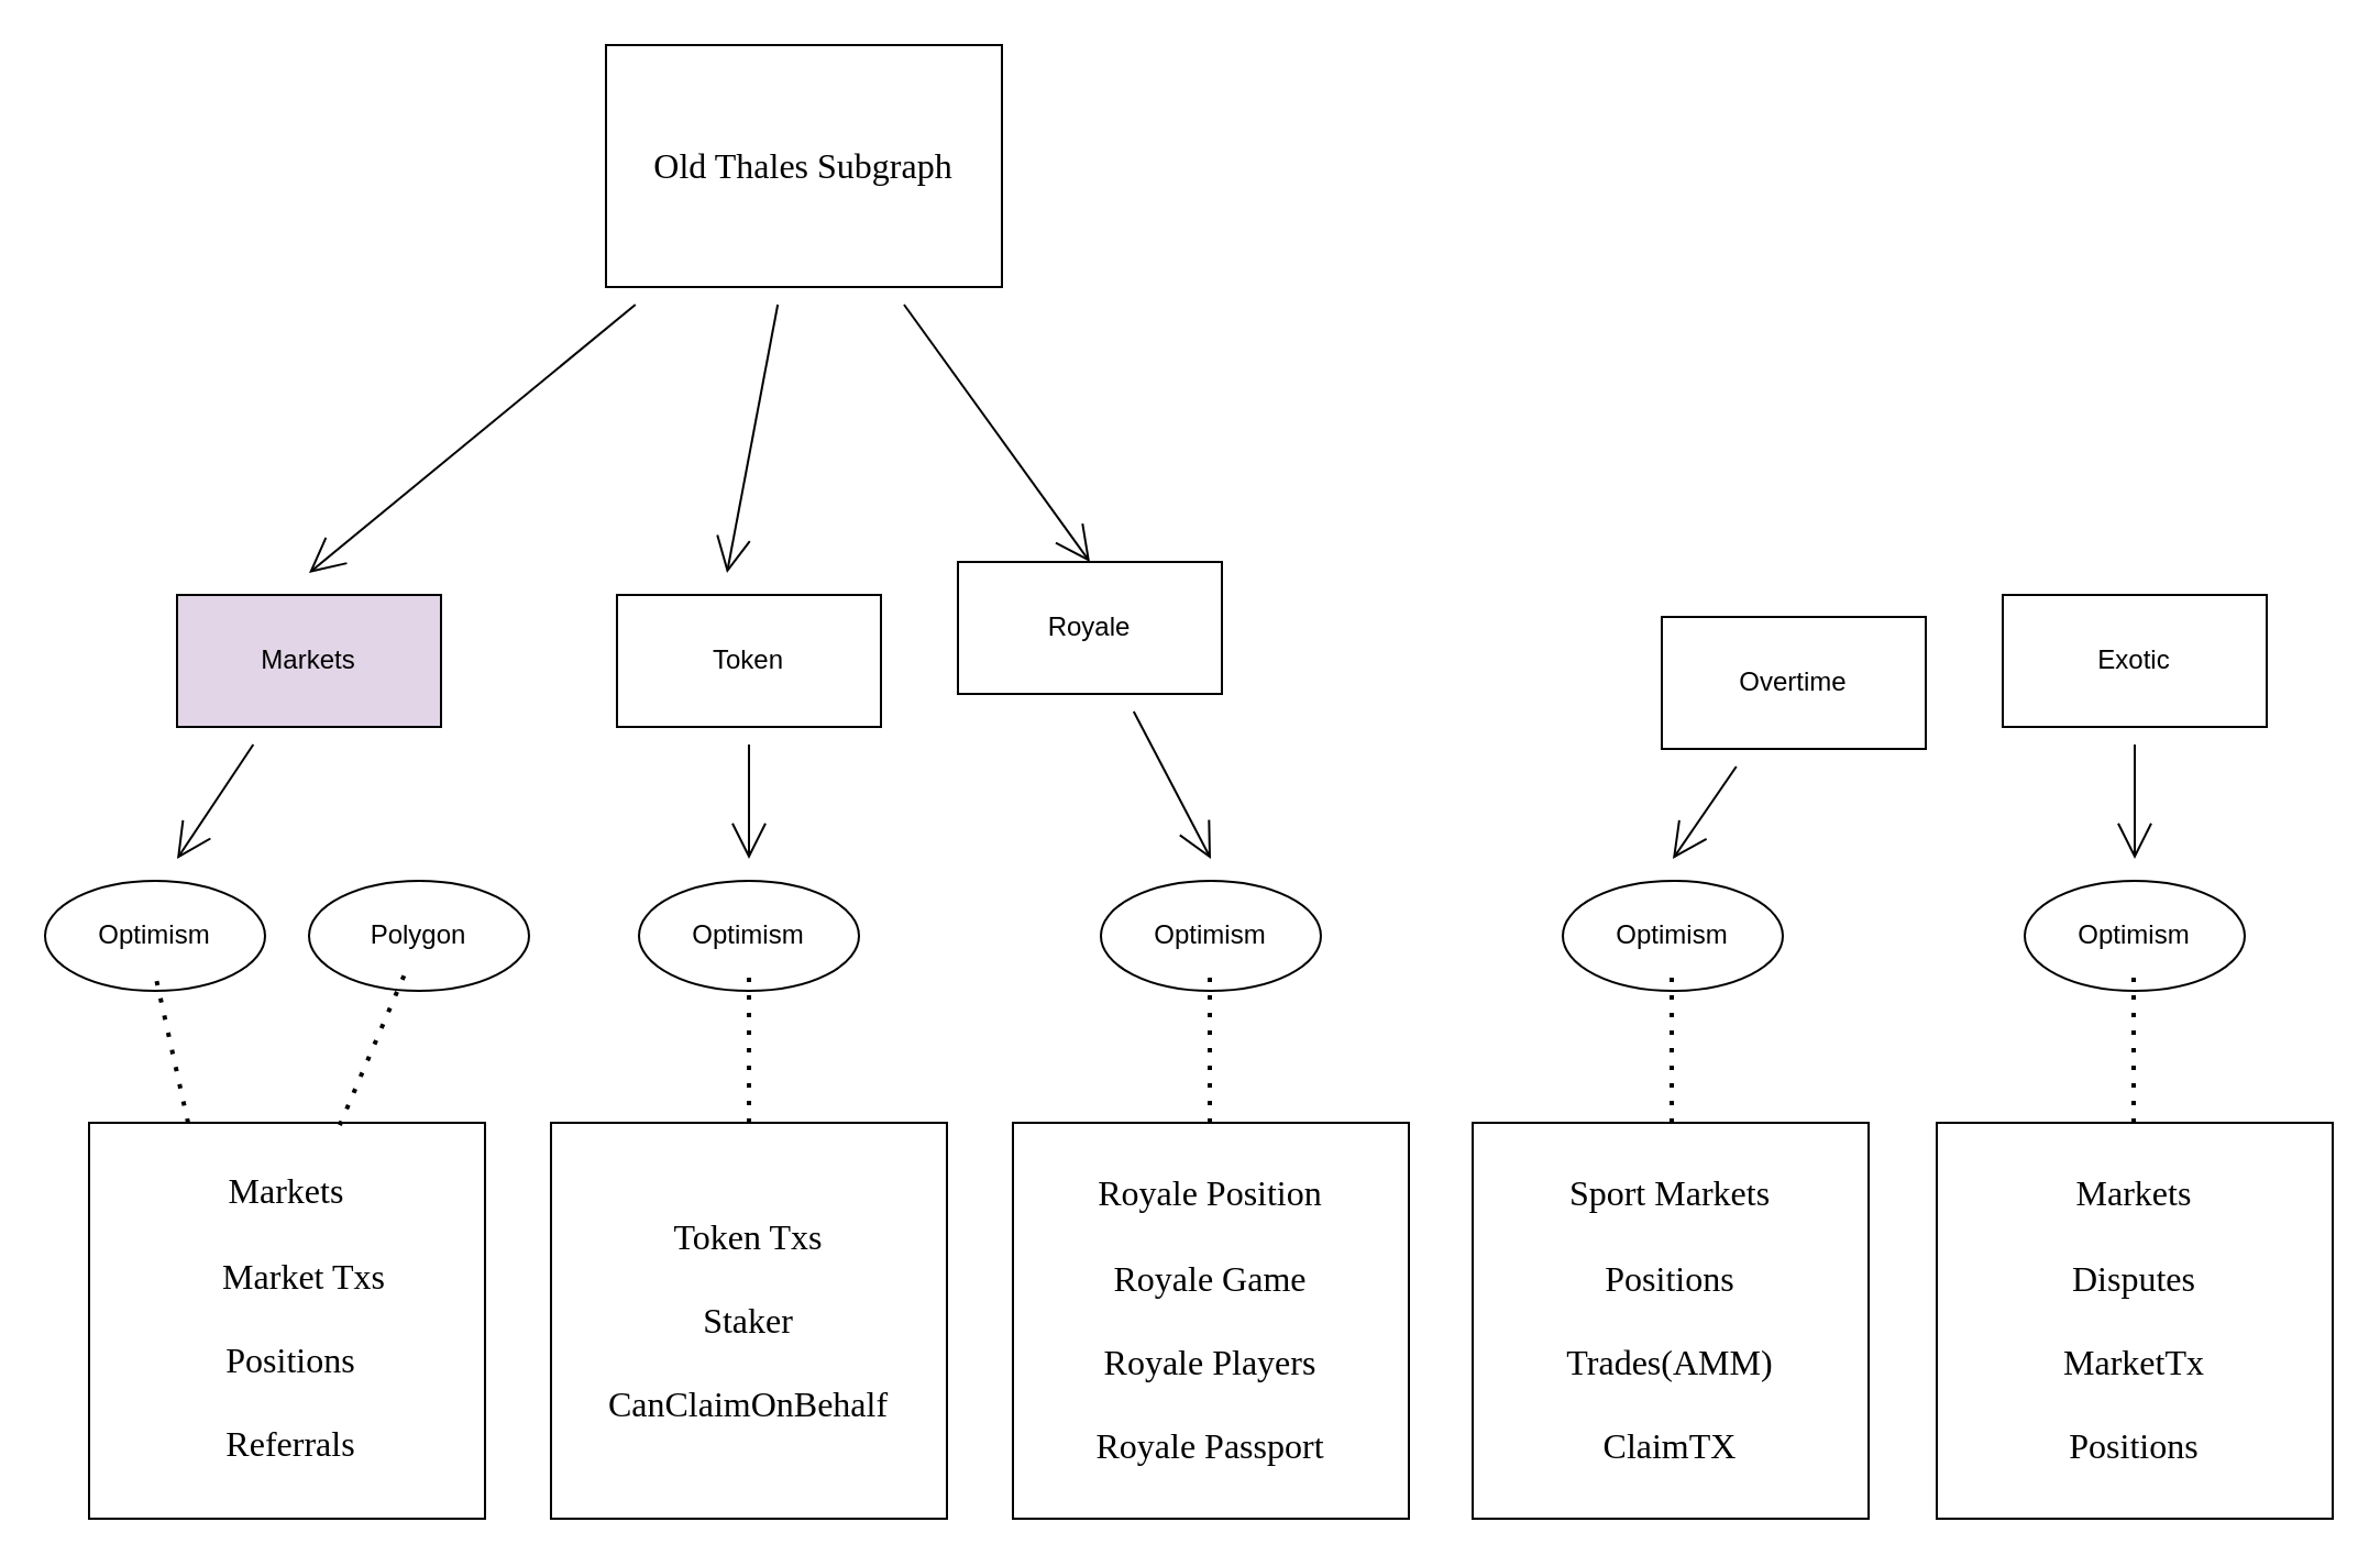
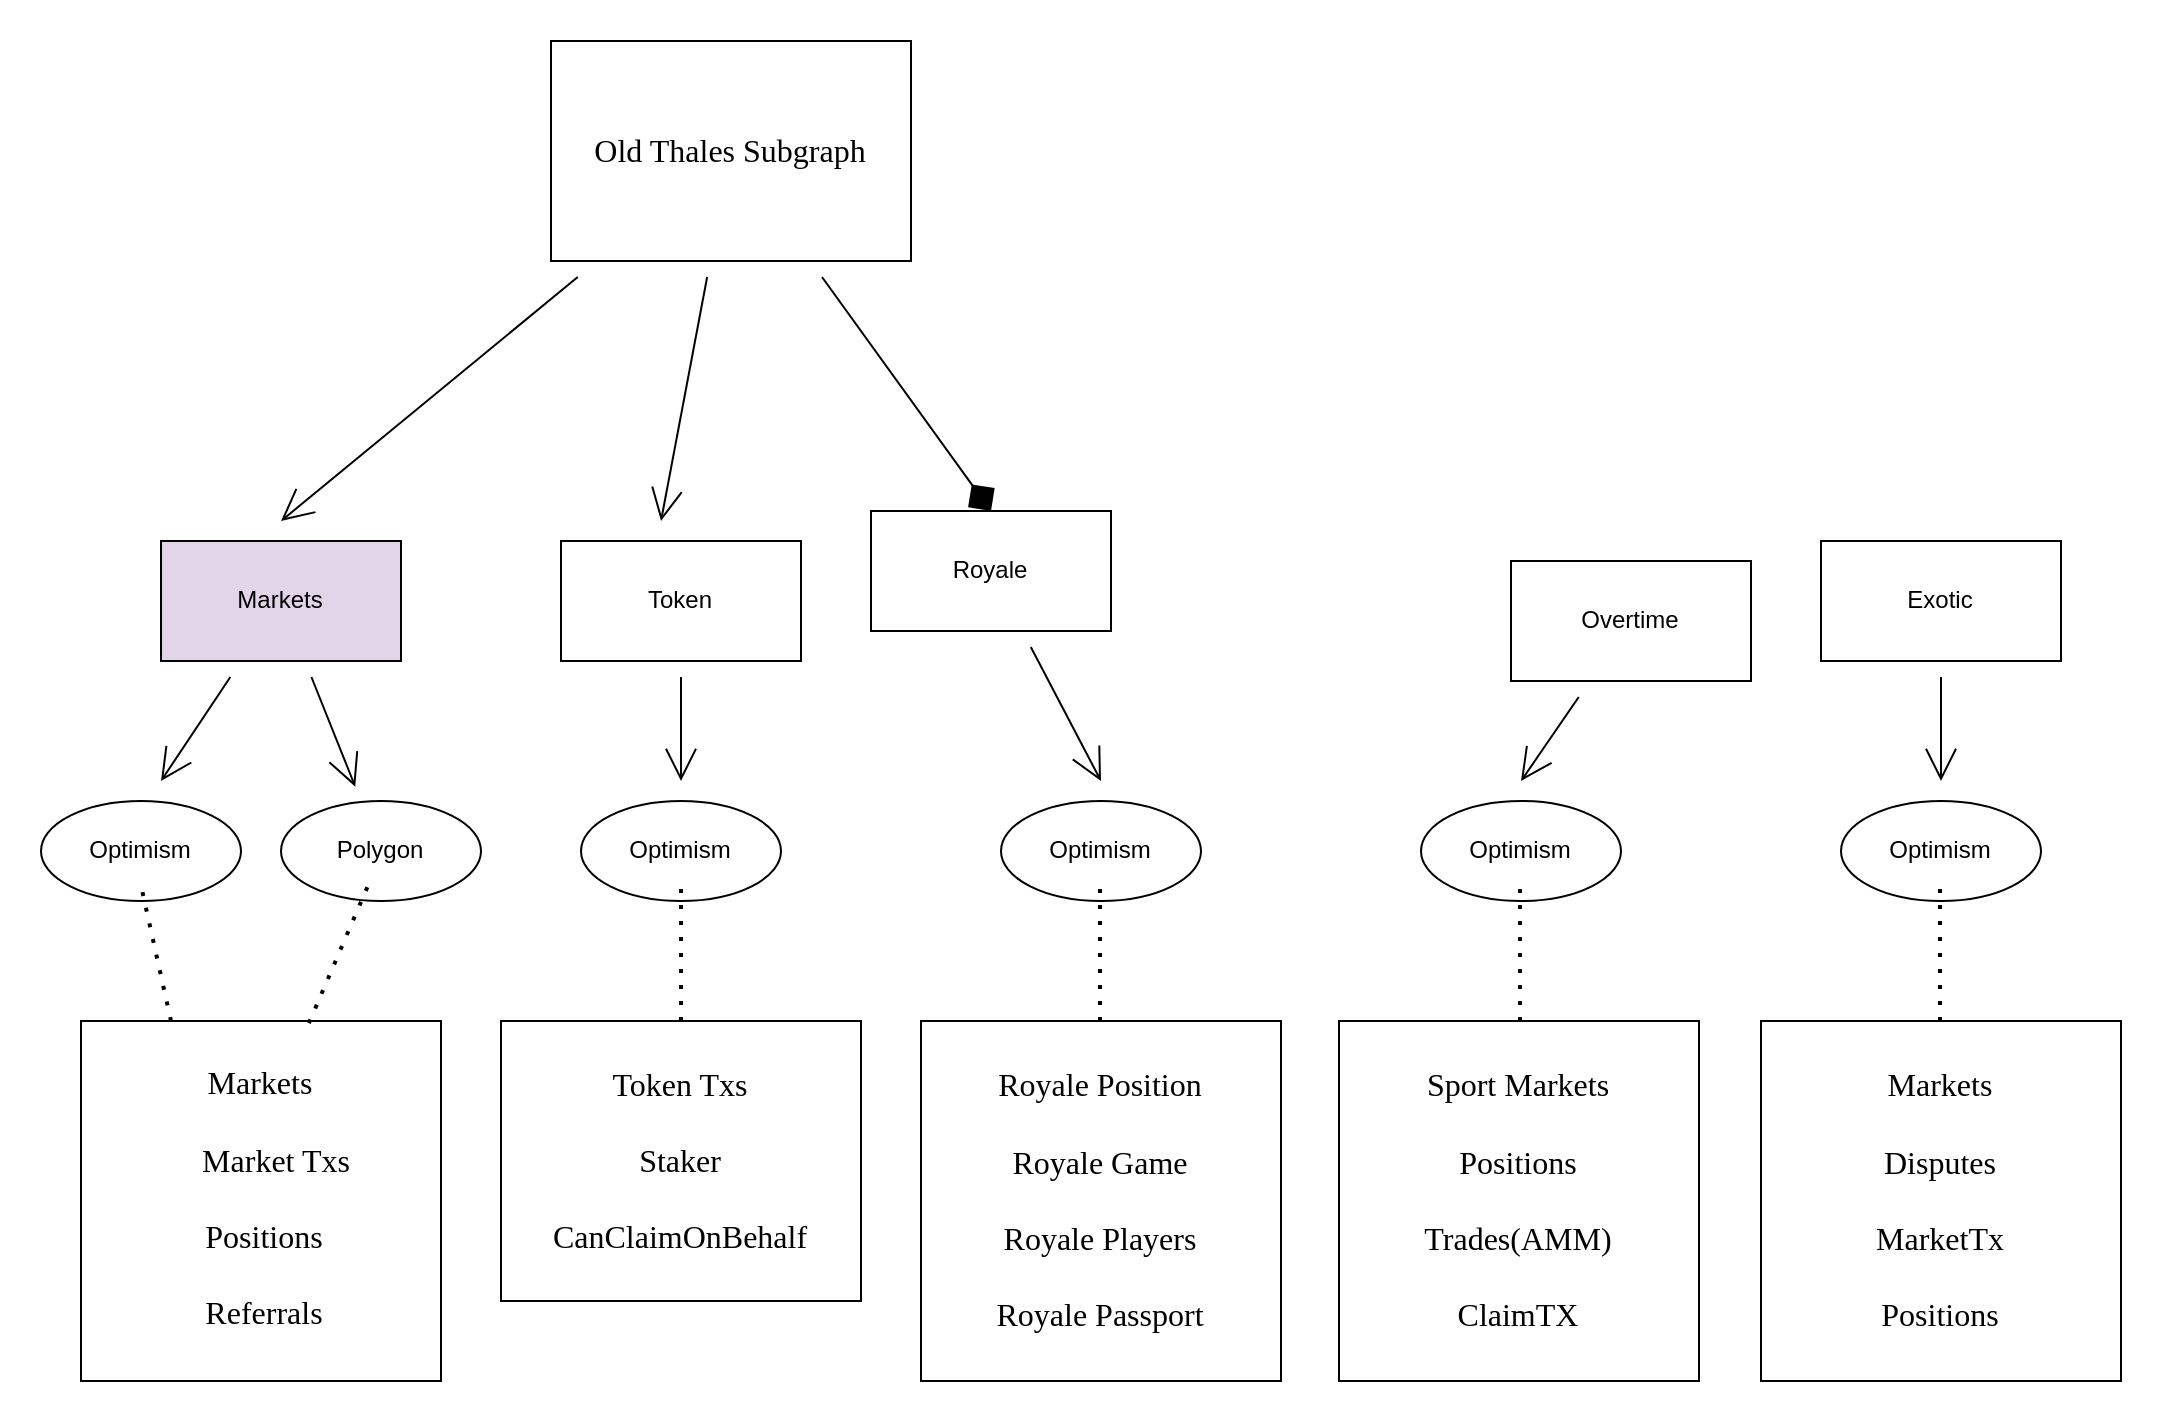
- <mxCell id="22" style="edgeStyle=none;curved=1;rounded=0;orthogonalLoop=1;jettySize=auto;html=1;entryX=0.5;entryY=0;entryDx=0;entryDy=0;fontFamily=Verdana;fontSize=16;endArrow=open;startSize=14;endSize=14;sourcePerimeterSpacing=8;targetPerimeterSpacing=8;" edge="1" parent="1" source="23" target="25"><mxGeometry relative="1" as="geometry" /></mxCell>
+ <mxCell id="22" style="edgeStyle=none;curved=1;rounded=0;orthogonalLoop=1;jettySize=auto;html=1;entryX=0.5;entryY=0;entryDx=0;entryDy=0;fontFamily=Verdana;fontSize=16;endArrow=diamond;startSize=14;endSize=14;sourcePerimeterSpacing=8;targetPerimeterSpacing=8;" edge="1" parent="1" source="23" target="25"><mxGeometry relative="1" as="geometry" /></mxCell>
+ <mxCell id="2" style="edgeStyle=none;curved=1;rounded=0;orthogonalLoop=1;jettySize=auto;html=1;endArrow=open;startSize=14;endSize=14;sourcePerimeterSpacing=8;targetPerimeterSpacing=8;" edge="1" parent="1" source="4" target="12"><mxGeometry relative="1" as="geometry" /></mxCell>
- <mxCell id="17" value="Token Txs&lt;br&gt;&lt;br style=&quot;font-size: 16px&quot;&gt;Staker&lt;br&gt;&lt;br style=&quot;font-size: 16px&quot;&gt;CanClaimOnBehalf" style="whiteSpace=wrap;html=1;aspect=fixed;hachureGap=4;pointerEvents=0;fontFamily=Verdana;fontSize=16;" vertex="1" parent="1"><mxGeometry x="250" y="510" width="180" height="180" as="geometry" /></mxCell>
+ <mxCell id="17" value="Token Txs&lt;br&gt;&lt;br style=&quot;font-size: 16px&quot;&gt;Staker&lt;br&gt;&lt;br style=&quot;font-size: 16px&quot;&gt;CanClaimOnBehalf" style="whiteSpace=wrap;html=1;aspect=fixed;hachureGap=4;pointerEvents=0;fontFamily=Verdana;fontSize=16;" vertex="1" parent="1"><mxGeometry x="250" y="510" width="180" height="140" as="geometry" /></mxCell>
